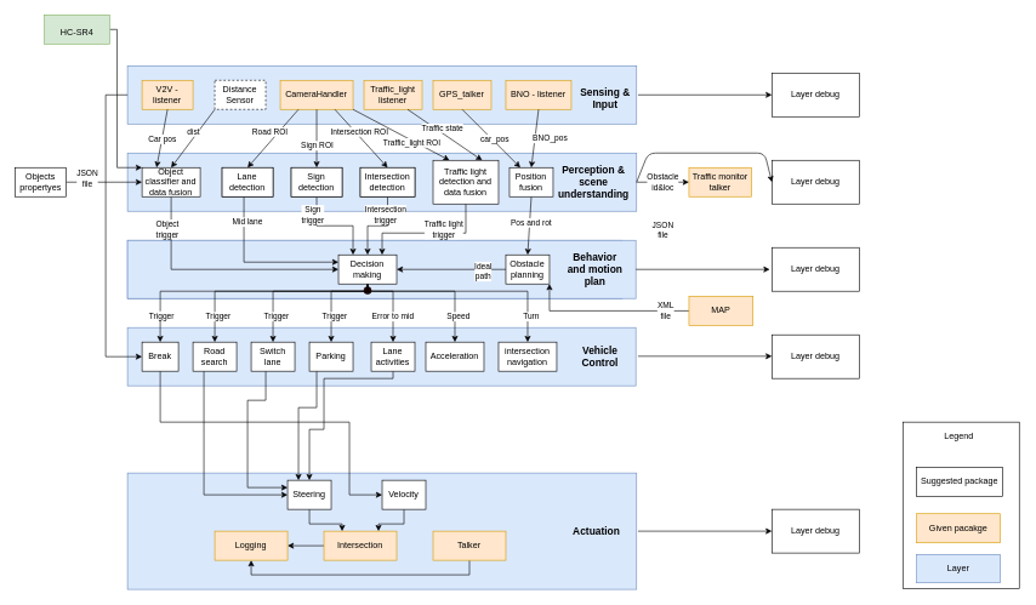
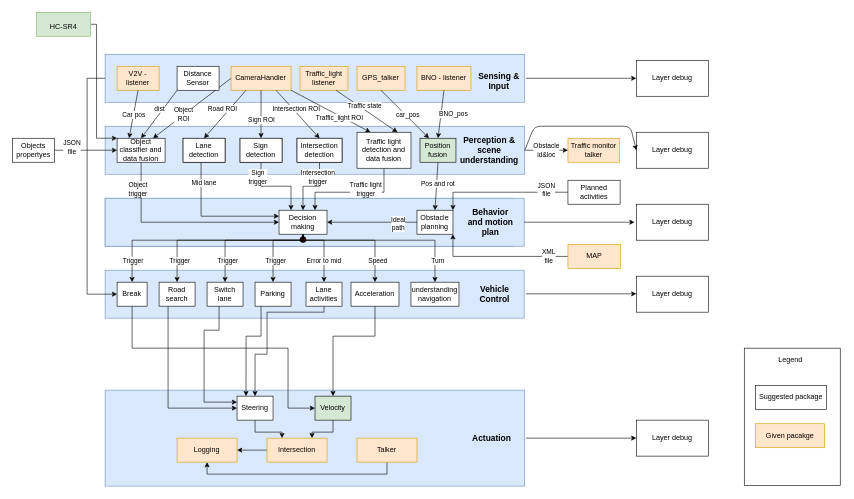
- <mxCell id="86" value="Distance Sensor" style="rounded=0;whiteSpace=wrap;html=1;dashed=1;" parent="1" vertex="1"><mxGeometry x="294.29" y="110" width="70" height="40" as="geometry" /></mxCell>
+ <mxCell id="86" value="Distance Sensor" style="rounded=0;whiteSpace=wrap;html=1;" parent="1" vertex="1"><mxGeometry x="294.29" y="110" width="70" height="40" as="geometry" /></mxCell>
+ <mxCell id="29" value="" style="endArrow=classic;html=1;exitX=0;exitY=0.5;exitDx=0;exitDy=0;entryX=0.75;entryY=0;entryDx=0;entryDy=0;" parent="1" source="8" target="87" edge="1"><mxGeometry relative="1" as="geometry"><mxPoint x="401.79" y="140" as="sourcePoint" /><mxPoint x="294.29" y="220" as="targetPoint" /></mxGeometry></mxCell>
+ <mxCell id="30" value="&lt;div&gt;Object &lt;br&gt;&lt;/div&gt;&lt;div&gt;ROI&lt;br&gt;&lt;/div&gt;" style="edgeLabel;resizable=0;html=1;align=center;verticalAlign=middle;" parent="29" connectable="0" vertex="1"><mxGeometry relative="1" as="geometry"><mxPoint x="-15" y="10" as="offset" /></mxGeometry></mxCell>
- <mxCell id="92" value="Position fusion" style="rounded=0;whiteSpace=wrap;html=1;" parent="1" vertex="1"><mxGeometry x="699.29" y="230" width="60" height="40" as="geometry" /></mxCell>
+ <mxCell id="92" value="Position fusion" style="rounded=0;whiteSpace=wrap;html=1;fillColor=#d5e8d4;" parent="1" vertex="1"><mxGeometry x="699.29" y="230" width="60" height="40" as="geometry" /></mxCell>
+ <mxCell id="39" style="edgeStyle=orthogonalEdgeStyle;rounded=0;orthogonalLoop=1;jettySize=auto;html=1;entryX=1;entryY=0;entryDx=0;entryDy=0;" parent="1" source="40" target="100" edge="1"><mxGeometry relative="1" as="geometry"><Array as="points"><mxPoint x="754.29" y="320" /></Array></mxGeometry></mxCell>
+ <mxCell id="40" value="Planned activities" style="rounded=0;whiteSpace=wrap;html=1;" parent="1" vertex="1"><mxGeometry x="946.004" y="300" width="87" height="40" as="geometry" /></mxCell>
- <mxCell id="43" value="intersection navigation" style="rounded=0;whiteSpace=wrap;html=1;" parent="1" vertex="1"><mxGeometry x="684.29" y="470" width="80" height="40" as="geometry" /></mxCell>
+ <mxCell id="43" value="understanding navigation" style="rounded=0;whiteSpace=wrap;html=1;" parent="1" vertex="1"><mxGeometry x="684.29" y="470" width="80" height="40" as="geometry" /></mxCell>
+ <mxCell id="71" style="edgeStyle=orthogonalEdgeStyle;rounded=0;orthogonalLoop=1;jettySize=auto;html=1;entryX=0.5;entryY=0;entryDx=0;entryDy=0;" parent="1" source="72" target="78" edge="1"><mxGeometry relative="1" as="geometry"><Array as="points"><mxPoint x="624.29" y="560" /><mxPoint x="554.29" y="560" /></Array></mxGeometry></mxCell>
- <mxCell id="78" value="Velocity" style="rounded=0;whiteSpace=wrap;html=1;" parent="1" vertex="1"><mxGeometry x="524.29" y="660" width="60" height="40" as="geometry" /></mxCell>
+ <mxCell id="78" value="Velocity" style="rounded=0;whiteSpace=wrap;html=1;fillColor=#d5e8d4;" parent="1" vertex="1"><mxGeometry x="524.29" y="660" width="60" height="40" as="geometry" /></mxCell>
- <mxCell id="115" value="Layer" style="rounded=0;whiteSpace=wrap;html=1;fillColor=#dae8fc;strokeColor=#6c8ebf;" parent="1" vertex="1"><mxGeometry x="1259.004" y="762" width="115" height="39" as="geometry" /></mxCell>
